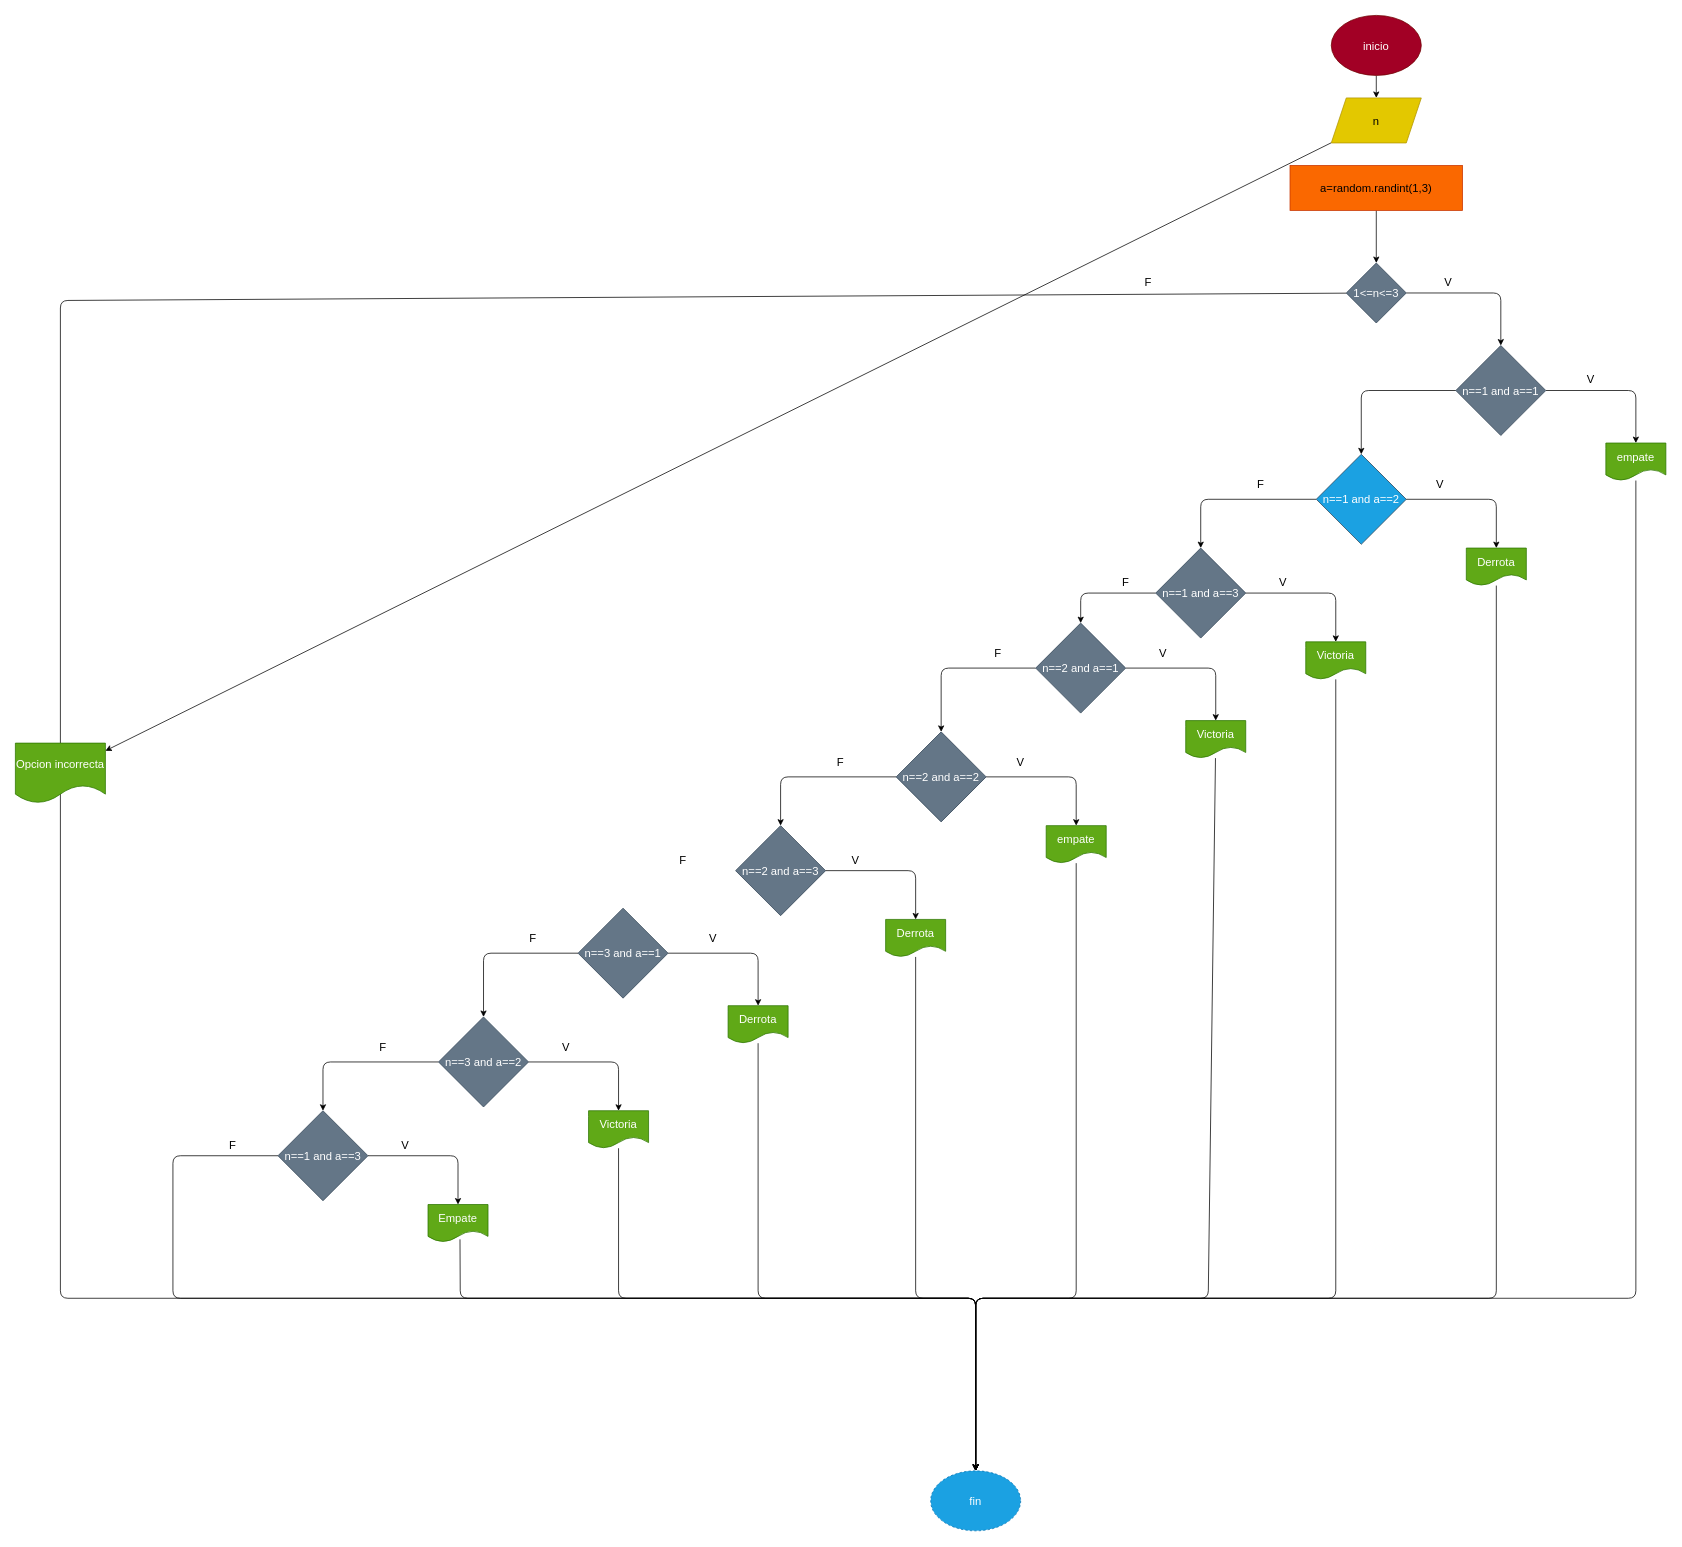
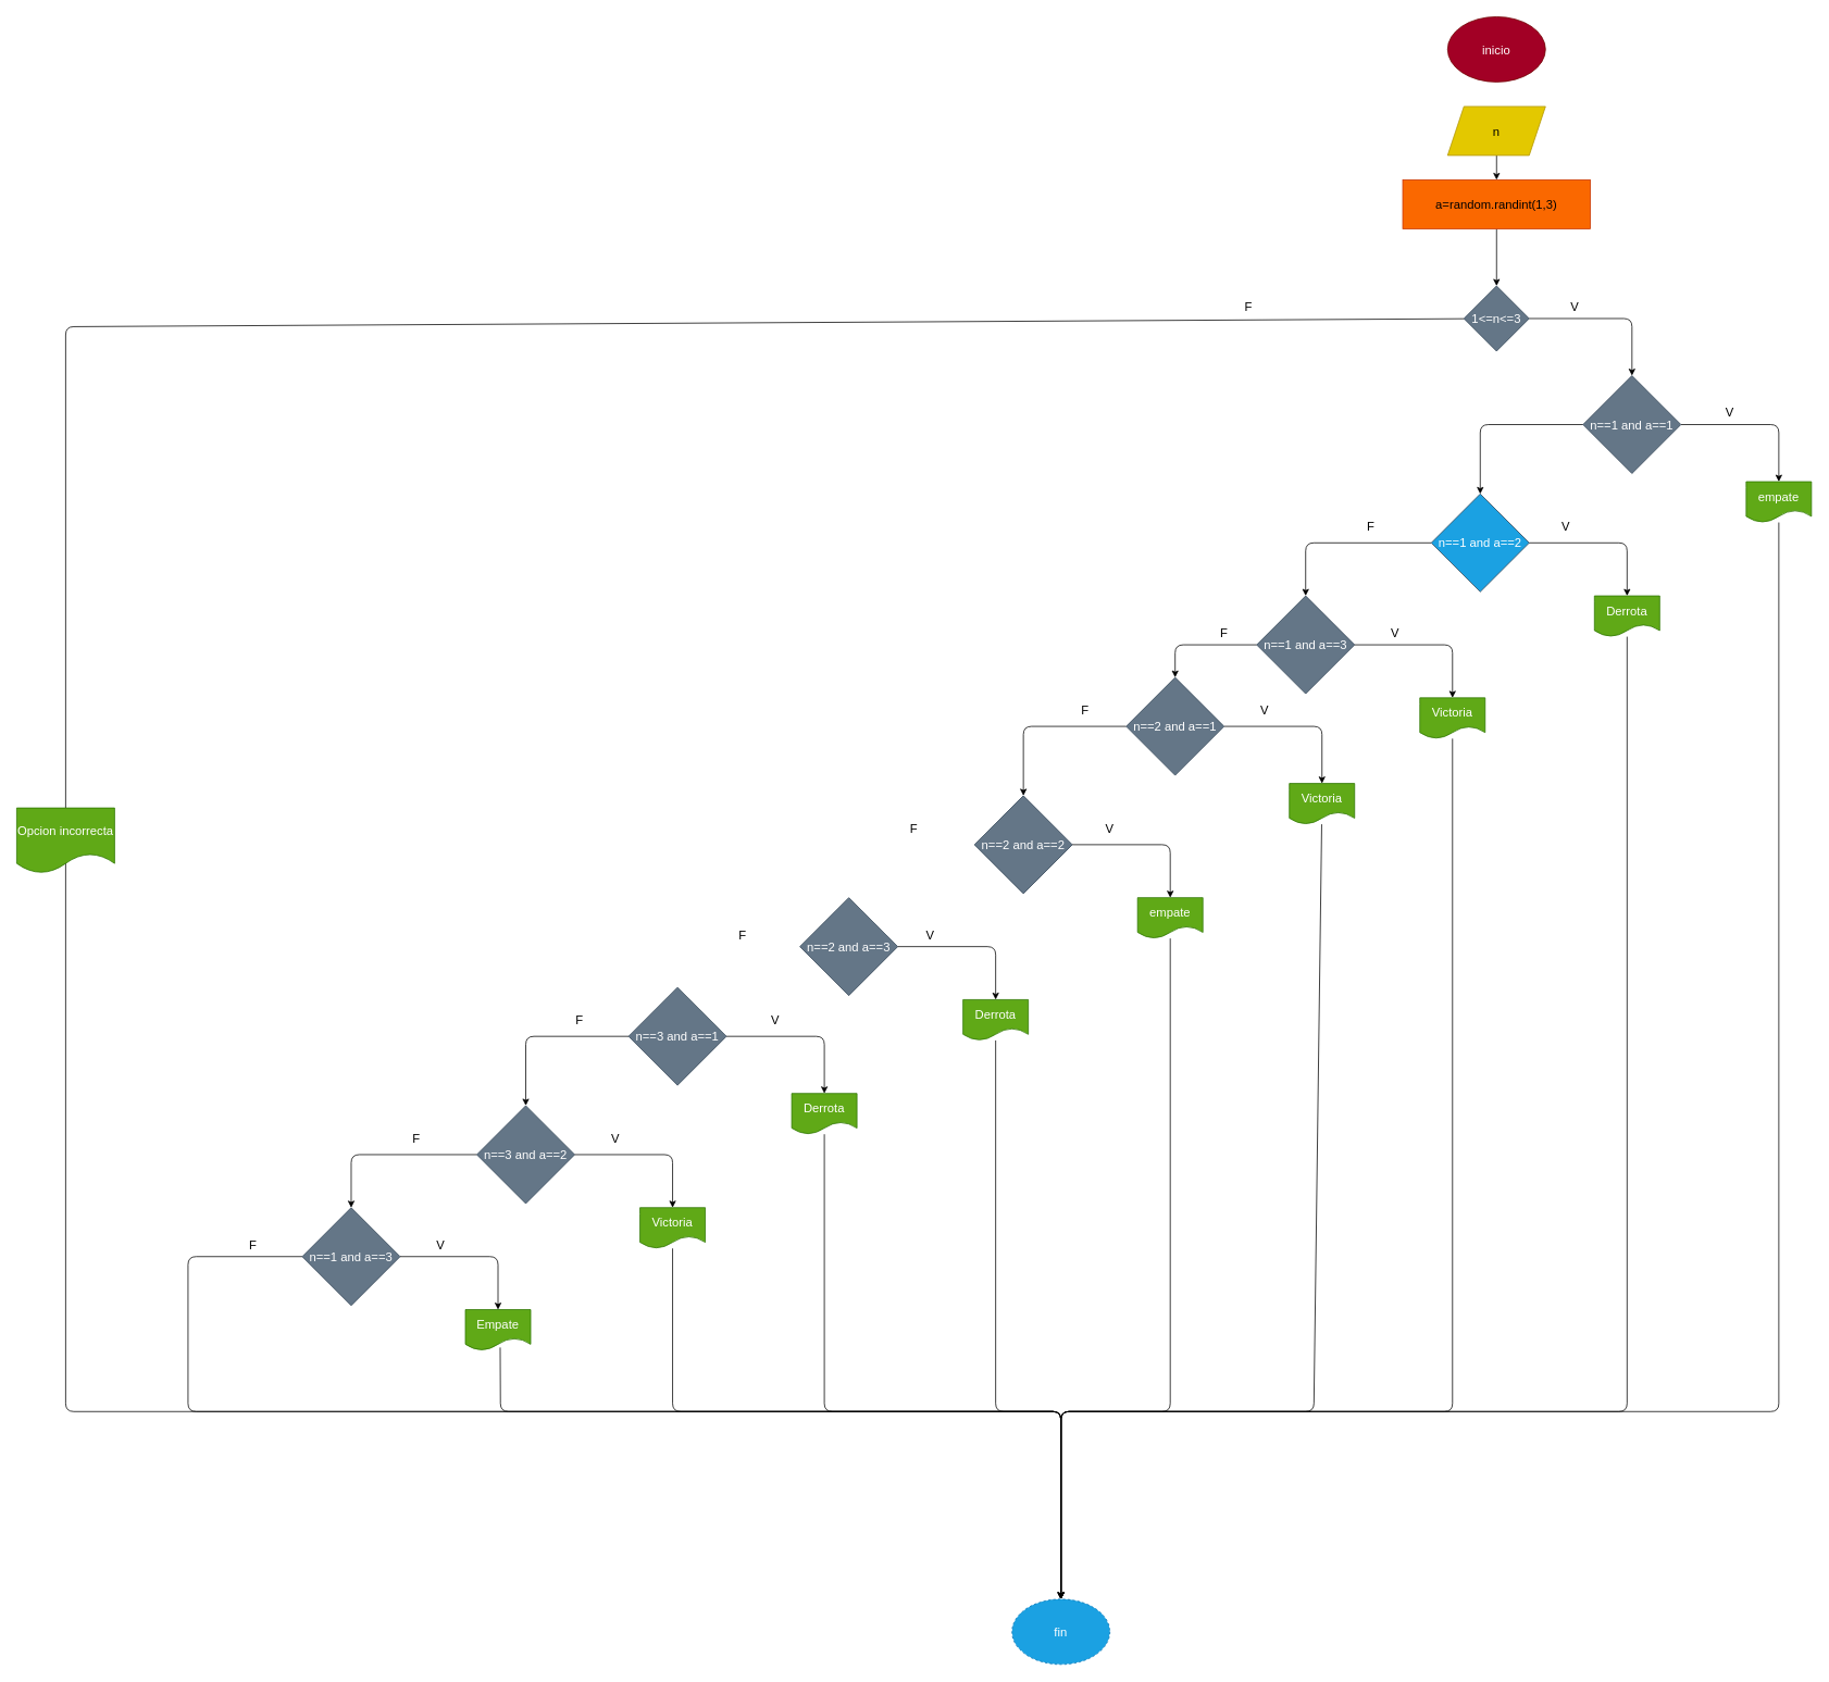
- <mxCell id="2" value="" style="edgeStyle=none;html=1;fontSize=15;" edge="1" parent="1" source="3" target="5"><mxGeometry relative="1" as="geometry" /></mxCell>
- <mxCell id="4" value="" style="edgeStyle=none;html=1;fontSize=15;" edge="1" parent="1" source="5" target="56"><mxGeometry relative="1" as="geometry" /></mxCell>
+ <mxCell id="4" value="" style="edgeStyle=none;html=1;fontSize=15;" edge="1" parent="1" source="5" target="7"><mxGeometry relative="1" as="geometry" /></mxCell>
- <mxCell id="31" value="" style="edgeStyle=none;html=1;fontSize=15;entryX=0.5;entryY=0;entryDx=0;entryDy=0;" edge="1" parent="1" source="32" target="36"><mxGeometry relative="1" as="geometry"><Array as="points"><mxPoint x="1040" y="1035" /></Array></mxGeometry></mxCell>
